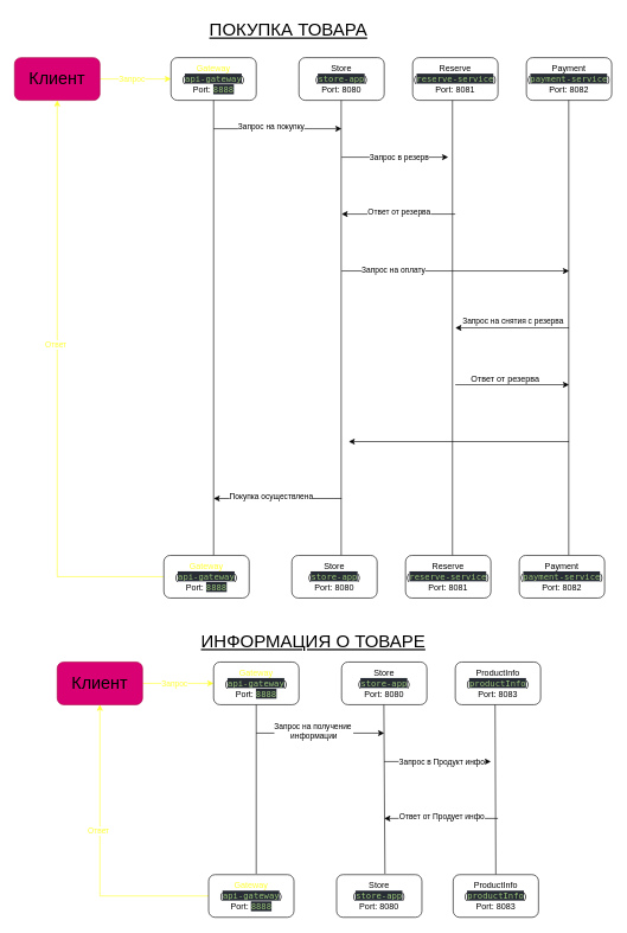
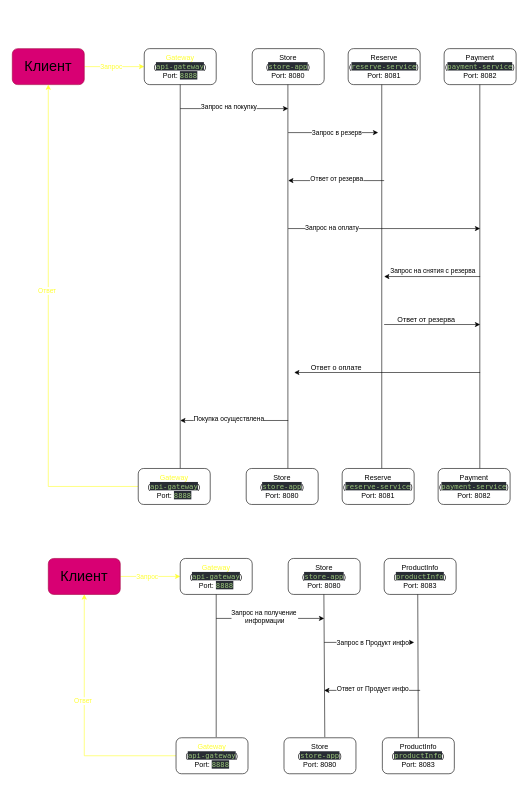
- <mxCell id="54" value="ПОКУПКА ТОВАРА" style="text;html=1;align=center;verticalAlign=middle;resizable=0;points=[];autosize=1;strokeColor=none;fillColor=none;fontFamily=Helvetica;fontSize=25;fontStyle=4" vertex="1" parent="1"><mxGeometry x="280" y="20" width="250" height="40" as="geometry" /></mxCell>
+ <mxCell id="34" value="Ответ о оплате" style="text;html=1;align=center;verticalAlign=middle;resizable=0;points=[];autosize=1;strokeColor=none;fillColor=none;" parent="1" vertex="1"><mxGeometry x="505" y="598" width="110" height="30" as="geometry" /></mxCell>
- <mxCell id="55" value="ИНФОРМАЦИЯ О ТОВАРЕ" style="text;html=1;align=center;verticalAlign=middle;resizable=0;points=[];autosize=1;strokeColor=none;fillColor=none;fontFamily=Helvetica;fontSize=25;fontStyle=4" vertex="1" parent="1"><mxGeometry x="270" y="880" width="340" height="40" as="geometry" /></mxCell>
